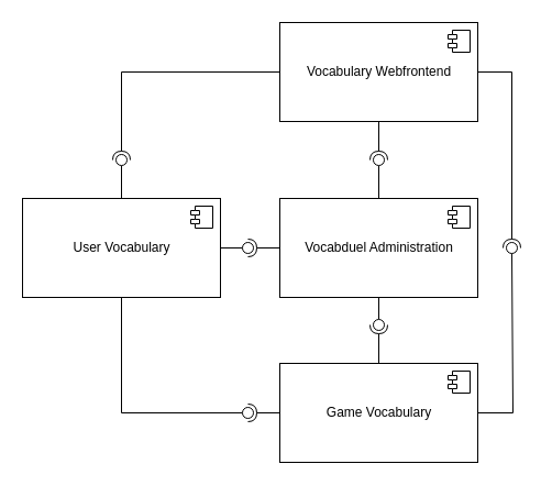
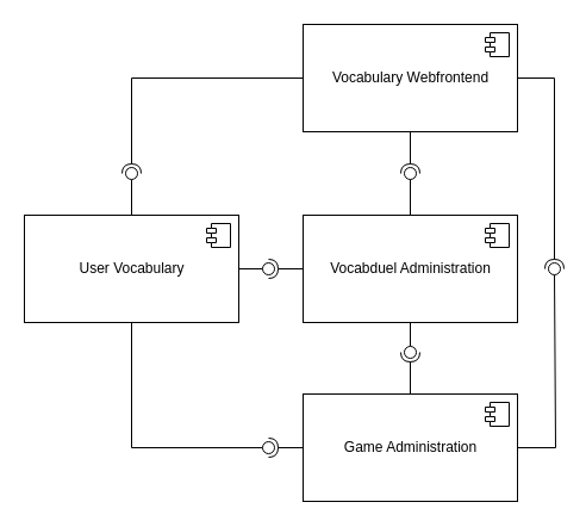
- <mxCell id="6" value="Game Vocabulary" style="html=1;dropTarget=0;" parent="1" vertex="1"><mxGeometry x="254" y="330" width="180" height="90" as="geometry" /></mxCell>
+ <mxCell id="6" value="Game Administration" style="html=1;dropTarget=0;" parent="1" vertex="1"><mxGeometry x="254" y="330" width="180" height="90" as="geometry" /></mxCell>
